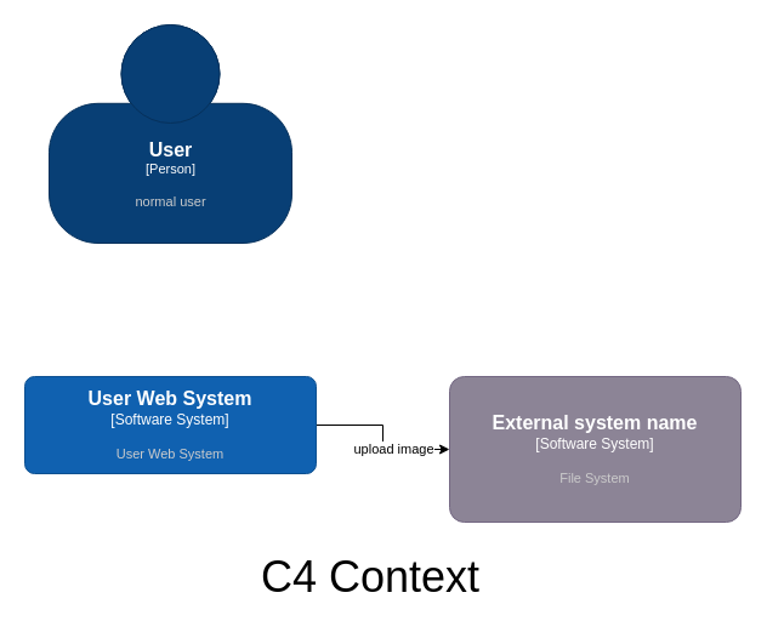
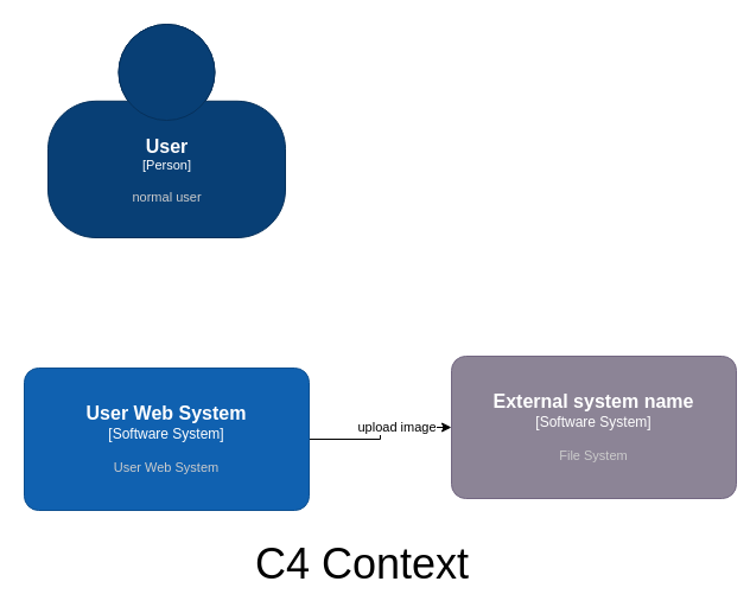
- <mxCell id="5" value="&lt;font style=&quot;font-size: 16px&quot;&gt;&lt;b&gt;User Web System&lt;/b&gt;&lt;/font&gt;&lt;div&gt;[Software System]&lt;/div&gt;&lt;br&gt;&lt;div&gt;&lt;font style=&quot;font-size: 11px&quot;&gt;&lt;font color=&quot;#cccccc&quot;&gt;User Web System&lt;/font&gt;&lt;/div&gt;" style="rounded=1;whiteSpace=wrap;html=1;labelBackgroundColor=none;fillColor=#1061B0;fontColor=#ffffff;align=center;arcSize=10;strokeColor=#0D5091;metaEdit=1;resizable=0;points=[[0.25,0,0],[0.5,0,0],[0.75,0,0],[1,0.25,0],[1,0.5,0],[1,0.75,0],[0.75,1,0],[0.5,1,0],[0.25,1,0],[0,0.75,0],[0,0.5,0],[0,0.25,0]];" vertex="1" parent="1"><mxGeometry x="20" y="310" width="240" height="80" as="geometry" /></mxCell>
+ <mxCell id="5" value="&lt;font style=&quot;font-size: 16px&quot;&gt;&lt;b&gt;User Web System&lt;/b&gt;&lt;/font&gt;&lt;div&gt;[Software System]&lt;/div&gt;&lt;br&gt;&lt;div&gt;&lt;font style=&quot;font-size: 11px&quot;&gt;&lt;font color=&quot;#cccccc&quot;&gt;User Web System&lt;/font&gt;&lt;/div&gt;" style="rounded=1;whiteSpace=wrap;html=1;labelBackgroundColor=none;fillColor=#1061B0;fontColor=#ffffff;align=center;arcSize=10;strokeColor=#0D5091;metaEdit=1;resizable=0;points=[[0.25,0,0],[0.5,0,0],[0.75,0,0],[1,0.25,0],[1,0.5,0],[1,0.75,0],[0.75,1,0],[0.5,1,0],[0.25,1,0],[0,0.75,0],[0,0.5,0],[0,0.25,0]];" vertex="1" parent="1"><mxGeometry x="20" y="310" width="240" height="120" as="geometry" /></mxCell>
- <mxCell id="6" value="&lt;font style=&quot;font-size: 16px&quot;&gt;&lt;b&gt;External system name&lt;/b&gt;&lt;/font&gt;&lt;div&gt;[Software System]&lt;/div&gt;&lt;br&gt;&lt;div&gt;&lt;font style=&quot;font-size: 11px&quot;&gt;&lt;font color=&quot;#cccccc&quot;&gt;File System&lt;/font&gt;&lt;/div&gt;" style="rounded=1;whiteSpace=wrap;html=1;labelBackgroundColor=none;fillColor=#8C8496;fontColor=#ffffff;align=center;arcSize=10;strokeColor=#736782;metaEdit=1;resizable=0;points=[[0.25,0,0],[0.5,0,0],[0.75,0,0],[1,0.25,0],[1,0.5,0],[1,0.75,0],[0.75,1,0],[0.5,1,0],[0.25,1,0],[0,0.75,0],[0,0.5,0],[0,0.25,0]];" vertex="1" parent="1"><mxGeometry x="370" y="310" width="240" height="120" as="geometry" /></mxCell>
+ <mxCell id="6" value="&lt;font style=&quot;font-size: 16px&quot;&gt;&lt;b&gt;External system name&lt;/b&gt;&lt;/font&gt;&lt;div&gt;[Software System]&lt;/div&gt;&lt;br&gt;&lt;div&gt;&lt;font style=&quot;font-size: 11px&quot;&gt;&lt;font color=&quot;#cccccc&quot;&gt;File System&lt;/font&gt;&lt;/div&gt;" style="rounded=1;whiteSpace=wrap;html=1;labelBackgroundColor=none;fillColor=#8C8496;fontColor=#ffffff;align=center;arcSize=10;strokeColor=#736782;metaEdit=1;resizable=0;points=[[0.25,0,0],[0.5,0,0],[0.75,0,0],[1,0.25,0],[1,0.5,0],[1,0.75,0],[0.75,1,0],[0.5,1,0],[0.25,1,0],[0,0.75,0],[0,0.5,0],[0,0.25,0]];" vertex="1" parent="1"><mxGeometry x="380" y="300" width="240" height="120" as="geometry" /></mxCell>
